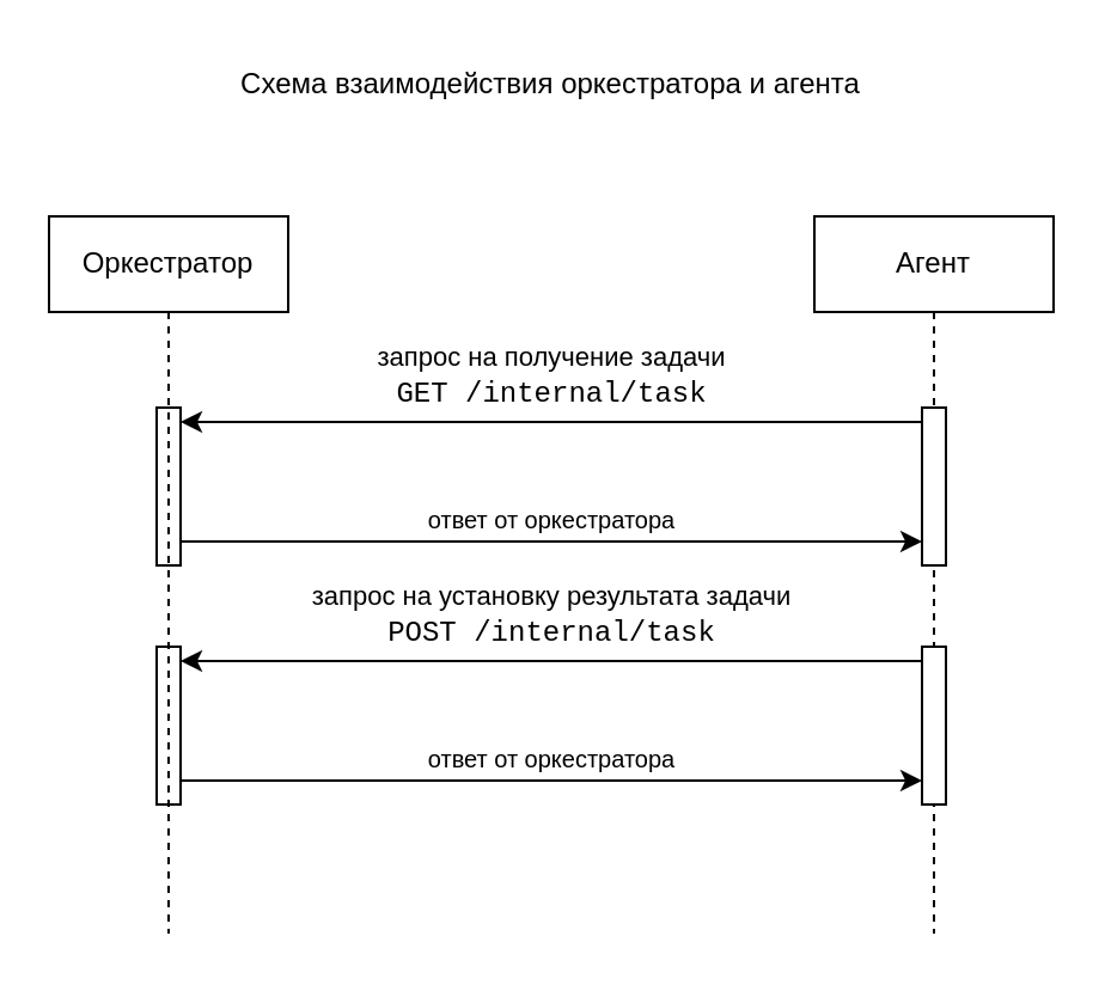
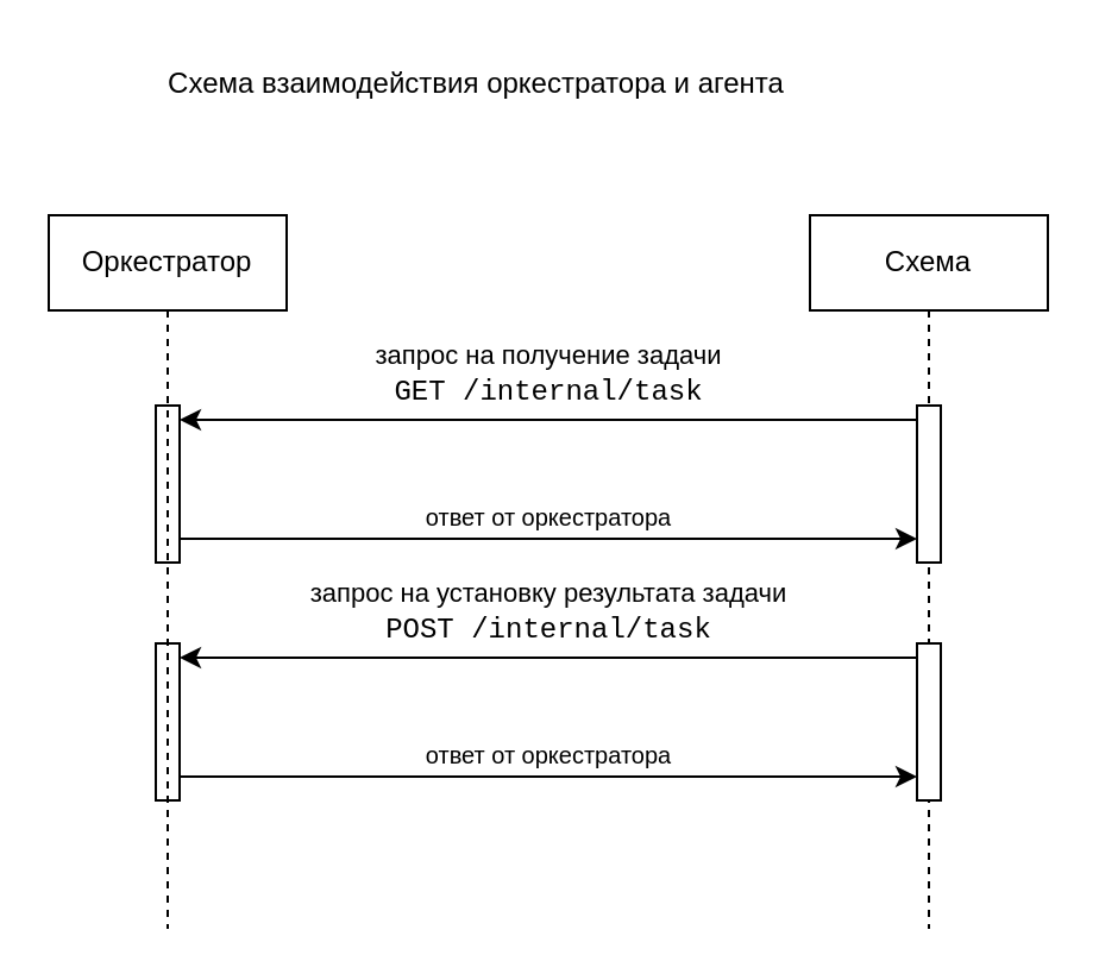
- <mxCell id="12" value="Схема взаимодействия оркестратора и агента" style="text;html=1;align=center;verticalAlign=middle;whiteSpace=wrap;rounded=0;" vertex="1" parent="1"><mxGeometry x="35" y="20" width="390" height="30" as="geometry" /></mxCell>
+ <mxCell id="12" value="Схема взаимодействия оркестратора и агента" style="text;html=1;align=center;verticalAlign=middle;whiteSpace=wrap;rounded=0;" vertex="1" parent="1"><mxGeometry x="5" y="20" width="390" height="30" as="geometry" /></mxCell>
- <mxCell id="2" value="Агент" style="shape=umlLifeline;perimeter=lifelinePerimeter;whiteSpace=wrap;html=1;container=0;dropTarget=0;collapsible=0;recursiveResize=0;outlineConnect=0;portConstraint=eastwest;newEdgeStyle={&quot;edgeStyle&quot;:&quot;elbowEdgeStyle&quot;,&quot;elbow&quot;:&quot;vertical&quot;,&quot;curved&quot;:0,&quot;rounded&quot;:0};" vertex="1" parent="1"><mxGeometry x="340" y="90" width="100" height="300" as="geometry" /></mxCell>
+ <mxCell id="2" value="Схема" style="shape=umlLifeline;perimeter=lifelinePerimeter;whiteSpace=wrap;html=1;container=0;dropTarget=0;collapsible=0;recursiveResize=0;outlineConnect=0;portConstraint=eastwest;newEdgeStyle={&quot;edgeStyle&quot;:&quot;elbowEdgeStyle&quot;,&quot;elbow&quot;:&quot;vertical&quot;,&quot;curved&quot;:0,&quot;rounded&quot;:0};" vertex="1" parent="1"><mxGeometry x="340" y="90" width="100" height="300" as="geometry" /></mxCell>
